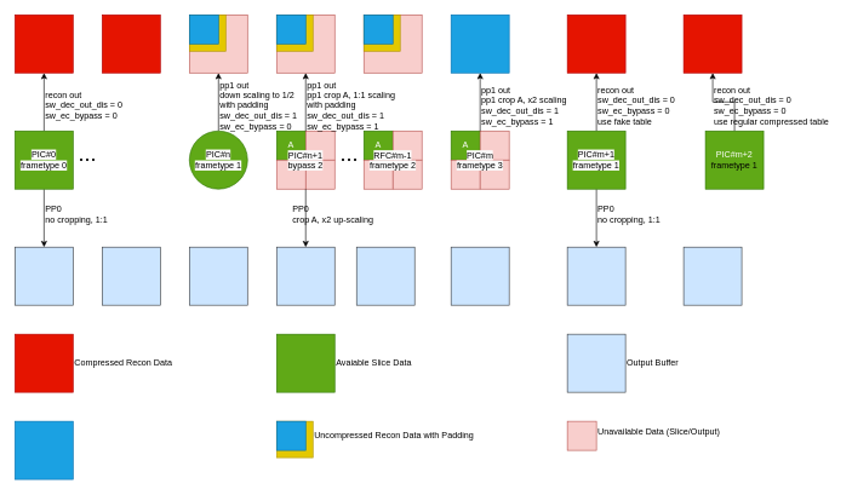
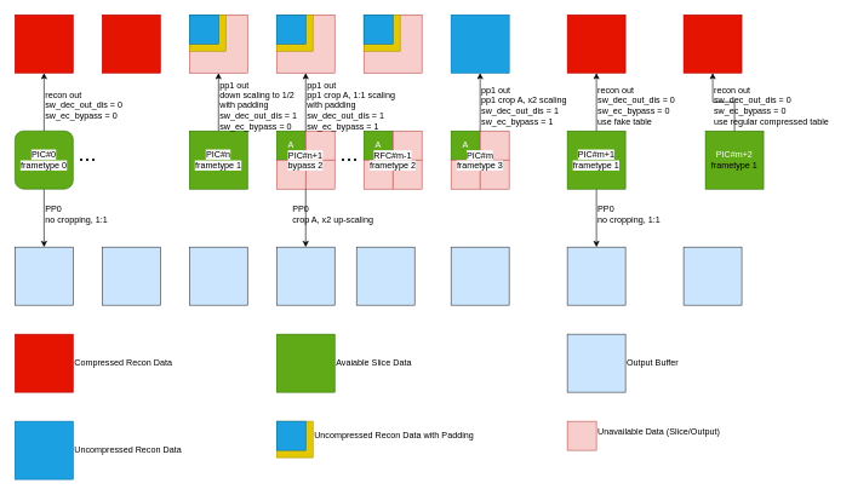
- <mxCell id="10" value="&lt;span style=&quot;color: rgb(0, 0, 0); font-family: Helvetica; font-size: 12px; font-style: normal; font-variant-ligatures: normal; font-variant-caps: normal; font-weight: 400; letter-spacing: normal; orphans: 2; text-align: center; text-indent: 0px; text-transform: none; widows: 2; word-spacing: 0px; -webkit-text-stroke-width: 0px; background-color: rgb(251, 251, 251); text-decoration-thickness: initial; text-decoration-style: initial; text-decoration-color: initial; float: none; display: inline !important;&quot;&gt;PIC#0&lt;/span&gt;&lt;br style=&quot;border-color: var(--border-color); color: rgb(0, 0, 0); font-family: Helvetica; font-size: 12px; font-style: normal; font-variant-ligatures: normal; font-variant-caps: normal; font-weight: 400; letter-spacing: normal; orphans: 2; text-align: center; text-indent: 0px; text-transform: none; widows: 2; word-spacing: 0px; -webkit-text-stroke-width: 0px; background-color: rgb(251, 251, 251); text-decoration-thickness: initial; text-decoration-style: initial; text-decoration-color: initial;&quot;&gt;&lt;span style=&quot;color: rgb(0, 0, 0); font-family: Helvetica; font-size: 12px; font-style: normal; font-variant-ligatures: normal; font-variant-caps: normal; font-weight: 400; letter-spacing: normal; orphans: 2; text-align: center; text-indent: 0px; text-transform: none; widows: 2; word-spacing: 0px; -webkit-text-stroke-width: 0px; background-color: rgb(251, 251, 251); text-decoration-thickness: initial; text-decoration-style: initial; text-decoration-color: initial; float: none; display: inline !important;&quot;&gt;frametype 0&lt;/span&gt;&lt;br&gt;" style="rounded=0;whiteSpace=wrap;html=1;fillColor=#60a917;fontColor=#ffffff;strokeColor=#2D7600;" vertex="1" parent="1"><mxGeometry x="20" y="180" width="80" height="80" as="geometry" /></mxCell>
+ <mxCell id="10" value="&lt;span style=&quot;color: rgb(0, 0, 0); font-family: Helvetica; font-size: 12px; font-style: normal; font-variant-ligatures: normal; font-variant-caps: normal; font-weight: 400; letter-spacing: normal; orphans: 2; text-align: center; text-indent: 0px; text-transform: none; widows: 2; word-spacing: 0px; -webkit-text-stroke-width: 0px; background-color: rgb(251, 251, 251); text-decoration-thickness: initial; text-decoration-style: initial; text-decoration-color: initial; float: none; display: inline !important;&quot;&gt;PIC#0&lt;/span&gt;&lt;br style=&quot;border-color: var(--border-color); color: rgb(0, 0, 0); font-family: Helvetica; font-size: 12px; font-style: normal; font-variant-ligatures: normal; font-variant-caps: normal; font-weight: 400; letter-spacing: normal; orphans: 2; text-align: center; text-indent: 0px; text-transform: none; widows: 2; word-spacing: 0px; -webkit-text-stroke-width: 0px; background-color: rgb(251, 251, 251); text-decoration-thickness: initial; text-decoration-style: initial; text-decoration-color: initial;&quot;&gt;&lt;span style=&quot;color: rgb(0, 0, 0); font-family: Helvetica; font-size: 12px; font-style: normal; font-variant-ligatures: normal; font-variant-caps: normal; font-weight: 400; letter-spacing: normal; orphans: 2; text-align: center; text-indent: 0px; text-transform: none; widows: 2; word-spacing: 0px; -webkit-text-stroke-width: 0px; background-color: rgb(251, 251, 251); text-decoration-thickness: initial; text-decoration-style: initial; text-decoration-color: initial; float: none; display: inline !important;&quot;&gt;frametype 0&lt;/span&gt;&lt;br&gt;" style="whiteSpace=wrap;html=1;fillColor=#60a917;fontColor=#ffffff;strokeColor=#2D7600;rounded=1;" vertex="1" parent="1"><mxGeometry x="20" y="180" width="80" height="80" as="geometry" /></mxCell>
- <mxCell id="12" value="&lt;span style=&quot;color: rgb(0, 0, 0); font-family: Helvetica; font-size: 12px; font-style: normal; font-variant-ligatures: normal; font-variant-caps: normal; font-weight: 400; letter-spacing: normal; orphans: 2; text-align: center; text-indent: 0px; text-transform: none; widows: 2; word-spacing: 0px; -webkit-text-stroke-width: 0px; background-color: rgb(251, 251, 251); text-decoration-thickness: initial; text-decoration-style: initial; text-decoration-color: initial; float: none; display: inline !important;&quot;&gt;PIC#n&lt;/span&gt;&lt;br style=&quot;border-color: var(--border-color); color: rgb(0, 0, 0); font-family: Helvetica; font-size: 12px; font-style: normal; font-variant-ligatures: normal; font-variant-caps: normal; font-weight: 400; letter-spacing: normal; orphans: 2; text-align: center; text-indent: 0px; text-transform: none; widows: 2; word-spacing: 0px; -webkit-text-stroke-width: 0px; background-color: rgb(251, 251, 251); text-decoration-thickness: initial; text-decoration-style: initial; text-decoration-color: initial;&quot;&gt;&lt;span style=&quot;color: rgb(0, 0, 0); font-family: Helvetica; font-size: 12px; font-style: normal; font-variant-ligatures: normal; font-variant-caps: normal; font-weight: 400; letter-spacing: normal; orphans: 2; text-align: center; text-indent: 0px; text-transform: none; widows: 2; word-spacing: 0px; -webkit-text-stroke-width: 0px; background-color: rgb(251, 251, 251); text-decoration-thickness: initial; text-decoration-style: initial; text-decoration-color: initial; float: none; display: inline !important;&quot;&gt;frametype 1&lt;/span&gt;&lt;br&gt;" style="ellipse;whiteSpace=wrap;html=1;fillColor=#60a917;fontColor=#ffffff;strokeColor=#2D7600;" vertex="1" parent="1"><mxGeometry x="260" y="180" width="80" height="80" as="geometry" /></mxCell>
+ <mxCell id="12" value="&lt;span style=&quot;color: rgb(0, 0, 0); font-family: Helvetica; font-size: 12px; font-style: normal; font-variant-ligatures: normal; font-variant-caps: normal; font-weight: 400; letter-spacing: normal; orphans: 2; text-align: center; text-indent: 0px; text-transform: none; widows: 2; word-spacing: 0px; -webkit-text-stroke-width: 0px; background-color: rgb(251, 251, 251); text-decoration-thickness: initial; text-decoration-style: initial; text-decoration-color: initial; float: none; display: inline !important;&quot;&gt;PIC#n&lt;/span&gt;&lt;br style=&quot;border-color: var(--border-color); color: rgb(0, 0, 0); font-family: Helvetica; font-size: 12px; font-style: normal; font-variant-ligatures: normal; font-variant-caps: normal; font-weight: 400; letter-spacing: normal; orphans: 2; text-align: center; text-indent: 0px; text-transform: none; widows: 2; word-spacing: 0px; -webkit-text-stroke-width: 0px; background-color: rgb(251, 251, 251); text-decoration-thickness: initial; text-decoration-style: initial; text-decoration-color: initial;&quot;&gt;&lt;span style=&quot;color: rgb(0, 0, 0); font-family: Helvetica; font-size: 12px; font-style: normal; font-variant-ligatures: normal; font-variant-caps: normal; font-weight: 400; letter-spacing: normal; orphans: 2; text-align: center; text-indent: 0px; text-transform: none; widows: 2; word-spacing: 0px; -webkit-text-stroke-width: 0px; background-color: rgb(251, 251, 251); text-decoration-thickness: initial; text-decoration-style: initial; text-decoration-color: initial; float: none; display: inline !important;&quot;&gt;frametype 1&lt;/span&gt;&lt;br&gt;" style="rounded=0;whiteSpace=wrap;html=1;fillColor=#60a917;fontColor=#ffffff;strokeColor=#2D7600;" vertex="1" parent="1"><mxGeometry x="260" y="180" width="80" height="80" as="geometry" /></mxCell>
+ <mxCell id="76" value="Uncompressed Recon Data" style="text;html=1;strokeColor=none;fillColor=none;align=left;verticalAlign=middle;whiteSpace=wrap;rounded=0;" vertex="1" parent="1"><mxGeometry x="100" y="605" width="160" height="30" as="geometry" /></mxCell>
